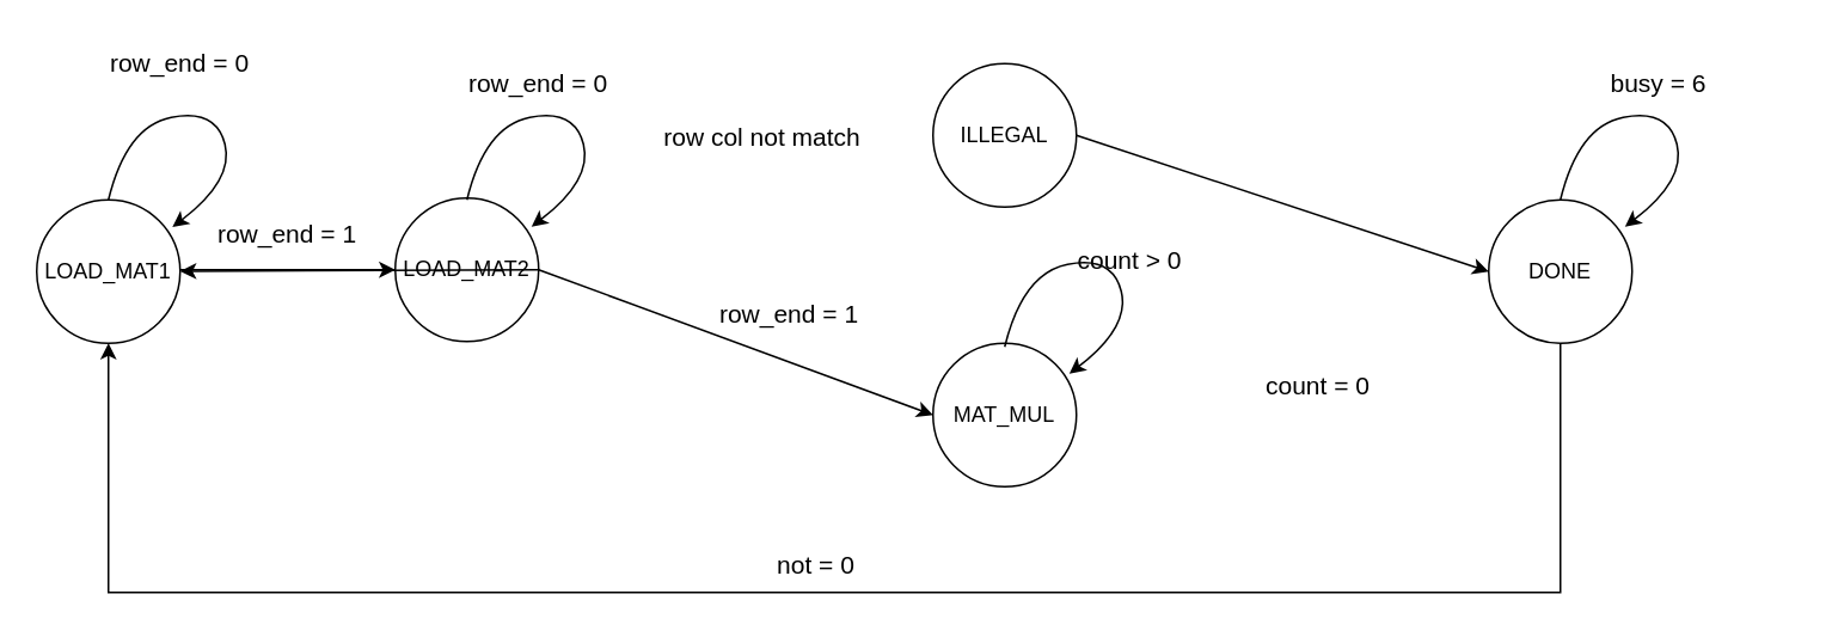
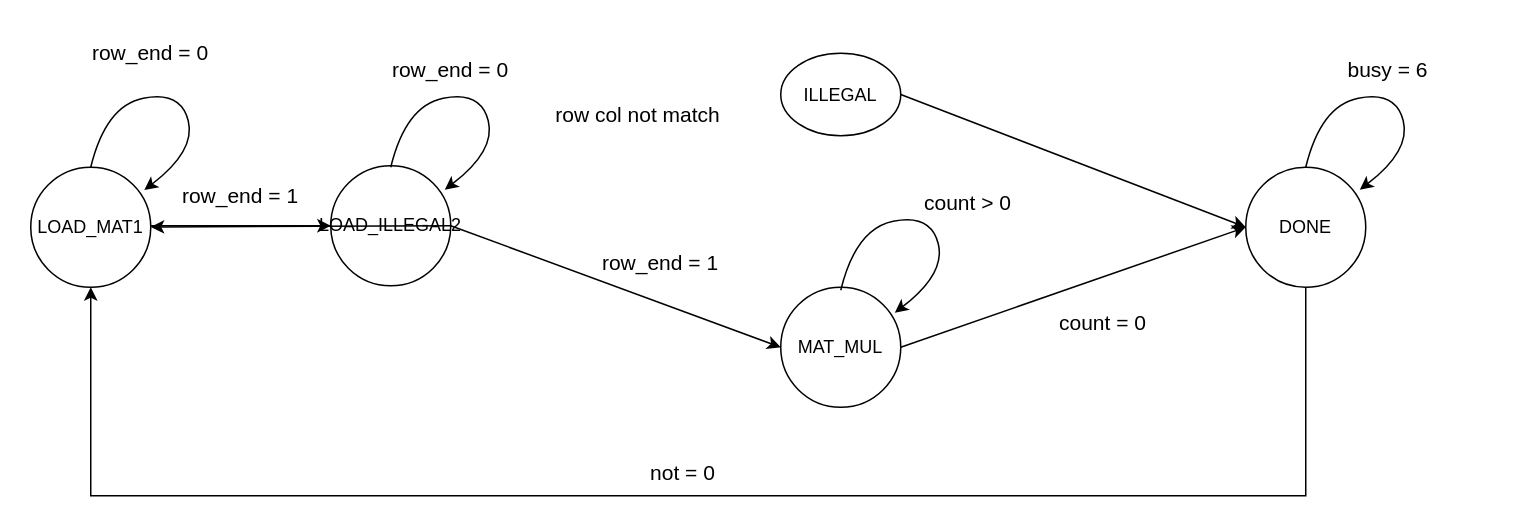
- <mxCell id="11" value="ILLEGAL" style="ellipse;whiteSpace=wrap;html=1;aspect=fixed;" parent="1" vertex="1"><mxGeometry x="520" y="35" width="80" height="80" as="geometry" /></mxCell>
+ <mxCell id="11" value="ILLEGAL" style="ellipse;whiteSpace=wrap;html=1;aspect=fixed;" parent="1" vertex="1"><mxGeometry x="520" y="35" width="80" height="55" as="geometry" /></mxCell>
- <mxCell id="22" value="&lt;span style=&quot;font-size: 14px;&quot;&gt;count &amp;gt; 0&lt;/span&gt;" style="text;html=1;align=center;verticalAlign=middle;whiteSpace=wrap;rounded=0;" vertex="1" parent="1"><mxGeometry x="555" y="130" width="150" height="30" as="geometry" /></mxCell>
+ <mxCell id="22" value="&lt;span style=&quot;font-size: 14px;&quot;&gt;count &amp;gt; 0&lt;/span&gt;" style="text;html=1;align=center;verticalAlign=middle;whiteSpace=wrap;rounded=0;" vertex="1" parent="1"><mxGeometry x="570" y="120" width="150" height="30" as="geometry" /></mxCell>
- <mxCell id="3" value="LOAD_MAT2" style="ellipse;whiteSpace=wrap;html=1;aspect=fixed;" parent="1" vertex="1"><mxGeometry x="220" y="110" width="80" height="80" as="geometry" /></mxCell>
+ <mxCell id="3" value="LOAD_ILLEGAL2" style="ellipse;whiteSpace=wrap;html=1;aspect=fixed;" parent="1" vertex="1"><mxGeometry x="220" y="110" width="80" height="80" as="geometry" /></mxCell>
+ <mxCell id="14" value="" style="endArrow=classic;html=1;rounded=0;exitX=1;exitY=0.5;exitDx=0;exitDy=0;entryX=0;entryY=0.5;entryDx=0;entryDy=0;" parent="1" source="5" target="8" edge="1"><mxGeometry width="50" height="50" relative="1" as="geometry"><mxPoint x="700" y="230" as="sourcePoint" /><mxPoint x="840" y="161" as="targetPoint" /></mxGeometry></mxCell>
